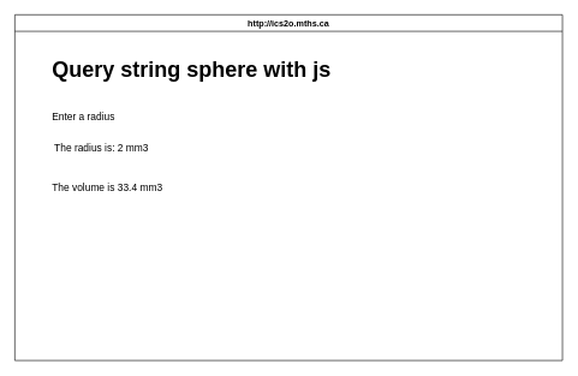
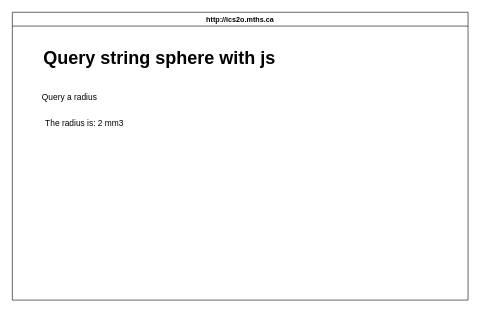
- <mxCell id="4" value="&lt;font style=&quot;font-size: 14px;&quot;&gt;Enter a radius&lt;/font&gt;" style="text;html=1;align=center;verticalAlign=middle;resizable=0;points=[];autosize=1;strokeColor=none;fillColor=none;fontSize=30;" vertex="1" parent="2"><mxGeometry x="40" y="110" width="110" height="50" as="geometry" /></mxCell>
+ <mxCell id="4" value="&lt;font style=&quot;font-size: 14px;&quot;&gt;Query a radius&lt;/font&gt;" style="text;html=1;align=center;verticalAlign=middle;resizable=0;points=[];autosize=1;strokeColor=none;fillColor=none;fontSize=30;" vertex="1" parent="2"><mxGeometry x="40" y="110" width="110" height="50" as="geometry" /></mxCell>
- <mxCell id="6" value="The volume is 33.4 mm3&amp;nbsp;" style="text;html=1;align=center;verticalAlign=middle;resizable=0;points=[];autosize=1;strokeColor=none;fillColor=none;fontSize=14;" vertex="1" parent="2"><mxGeometry x="40" y="225" width="180" height="30" as="geometry" /></mxCell>
